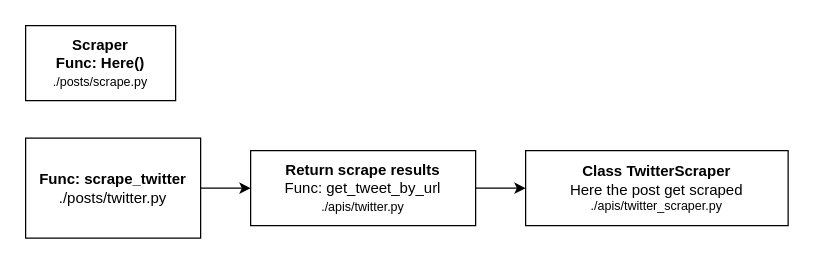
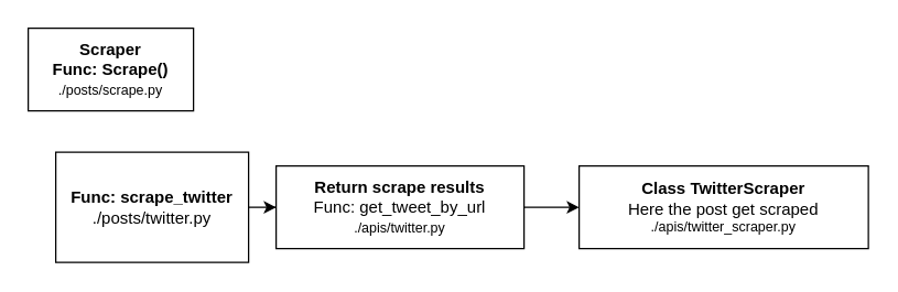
- <mxCell id="2" value="&lt;b&gt;Scraper&lt;br&gt;Func: Here()&lt;/b&gt;&lt;br&gt;&lt;font style=&quot;font-size: 10px;&quot;&gt;./posts/scrape.py&lt;/font&gt;" style="rounded=0;whiteSpace=wrap;html=1;" vertex="1" parent="1"><mxGeometry x="20" y="20" width="120" height="60" as="geometry" /></mxCell>
+ <mxCell id="2" value="&lt;b&gt;Scraper&lt;br&gt;Func: Scrape()&lt;/b&gt;&lt;br&gt;&lt;font style=&quot;font-size: 10px;&quot;&gt;./posts/scrape.py&lt;/font&gt;" style="rounded=0;whiteSpace=wrap;html=1;" vertex="1" parent="1"><mxGeometry x="20" y="20" width="120" height="60" as="geometry" /></mxCell>
- <mxCell id="4" value="&lt;div&gt;&lt;b&gt;Func: scrape_twitter&lt;/b&gt;&lt;/div&gt;./posts/twitter.py" style="rounded=0;whiteSpace=wrap;html=1;" vertex="1" parent="1"><mxGeometry x="20" y="110" width="140" height="80" as="geometry" /></mxCell>
+ <mxCell id="4" value="&lt;div&gt;&lt;b&gt;Func: scrape_twitter&lt;/b&gt;&lt;/div&gt;./posts/twitter.py" style="rounded=0;whiteSpace=wrap;html=1;" vertex="1" parent="1"><mxGeometry x="40" y="110" width="140" height="80" as="geometry" /></mxCell>
